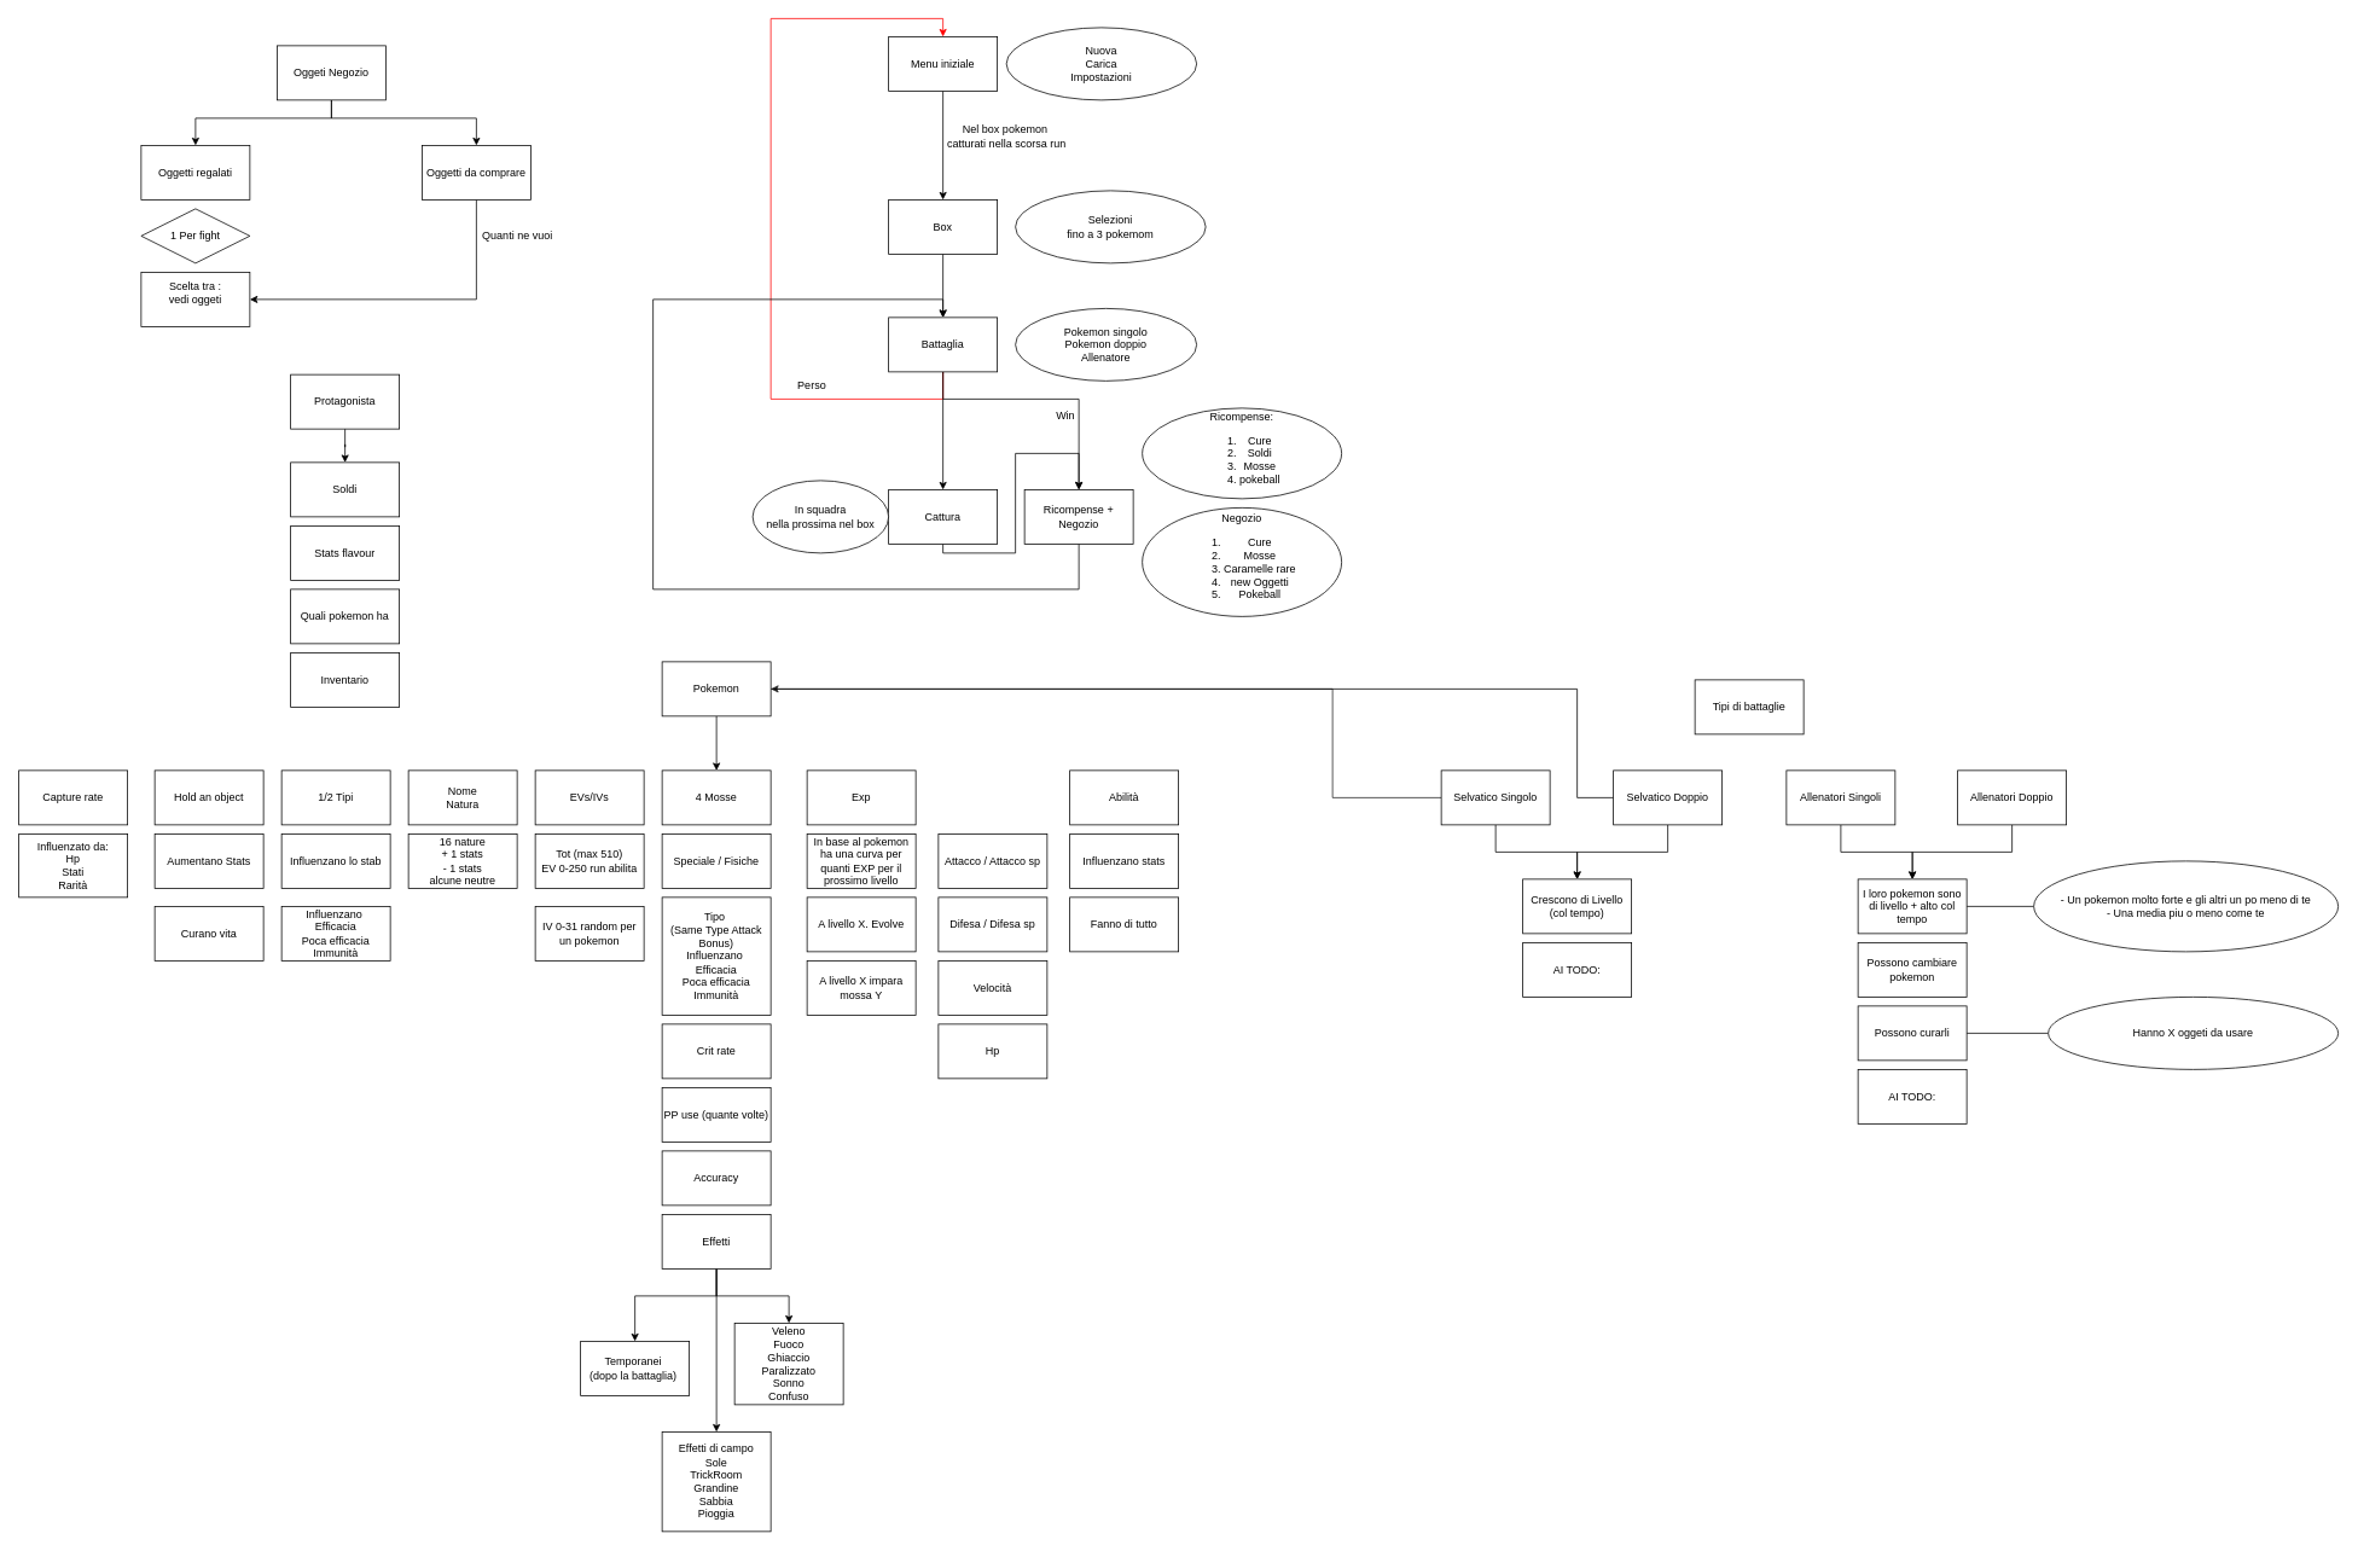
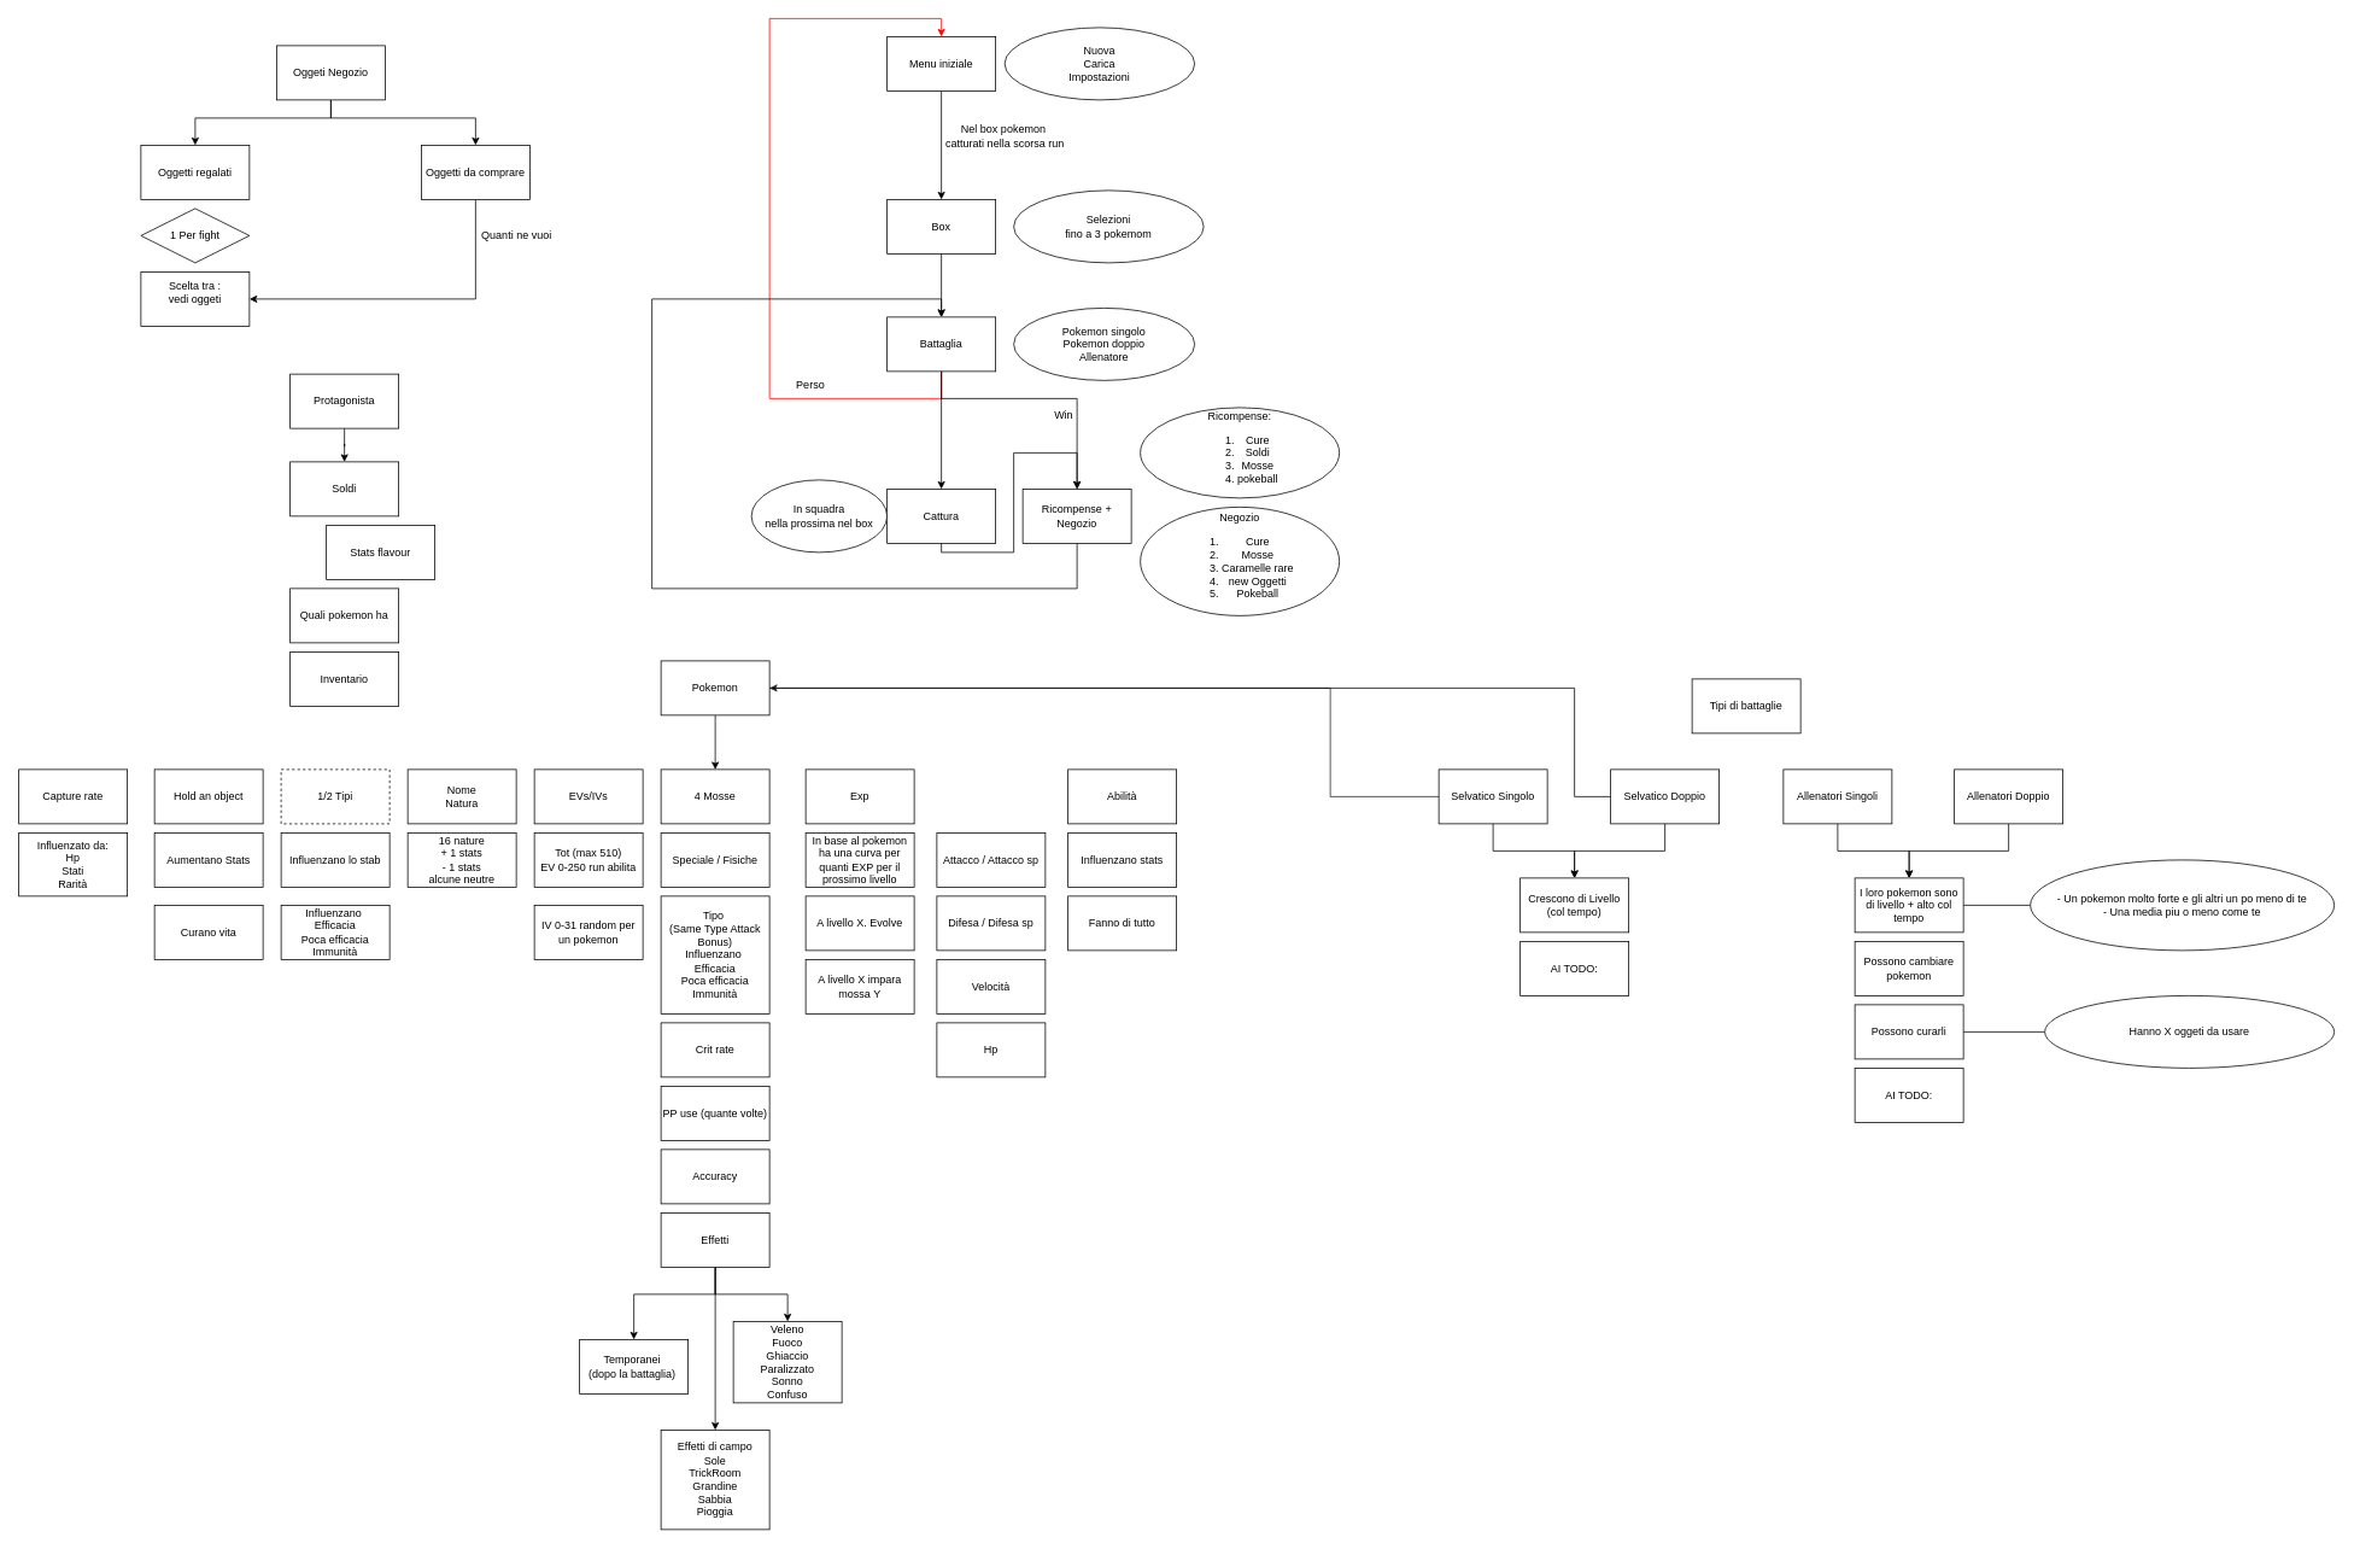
- <mxCell id="92" value="Stats flavour" style="whiteSpace=wrap;html=1;" vertex="1" parent="1"><mxGeometry x="320" y="580" width="120" height="60" as="geometry" /></mxCell>
+ <mxCell id="92" value="Stats flavour" style="whiteSpace=wrap;html=1;" vertex="1" parent="1"><mxGeometry x="360" y="580" width="120" height="60" as="geometry" /></mxCell>
- <mxCell id="29" value="1/2 Tipi" style="whiteSpace=wrap;html=1;" vertex="1" parent="1"><mxGeometry x="310" y="850" width="120" height="60" as="geometry" /></mxCell>
+ <mxCell id="29" value="1/2 Tipi" style="whiteSpace=wrap;html=1;dashed=1;" vertex="1" parent="1"><mxGeometry x="310" y="850" width="120" height="60" as="geometry" /></mxCell>
